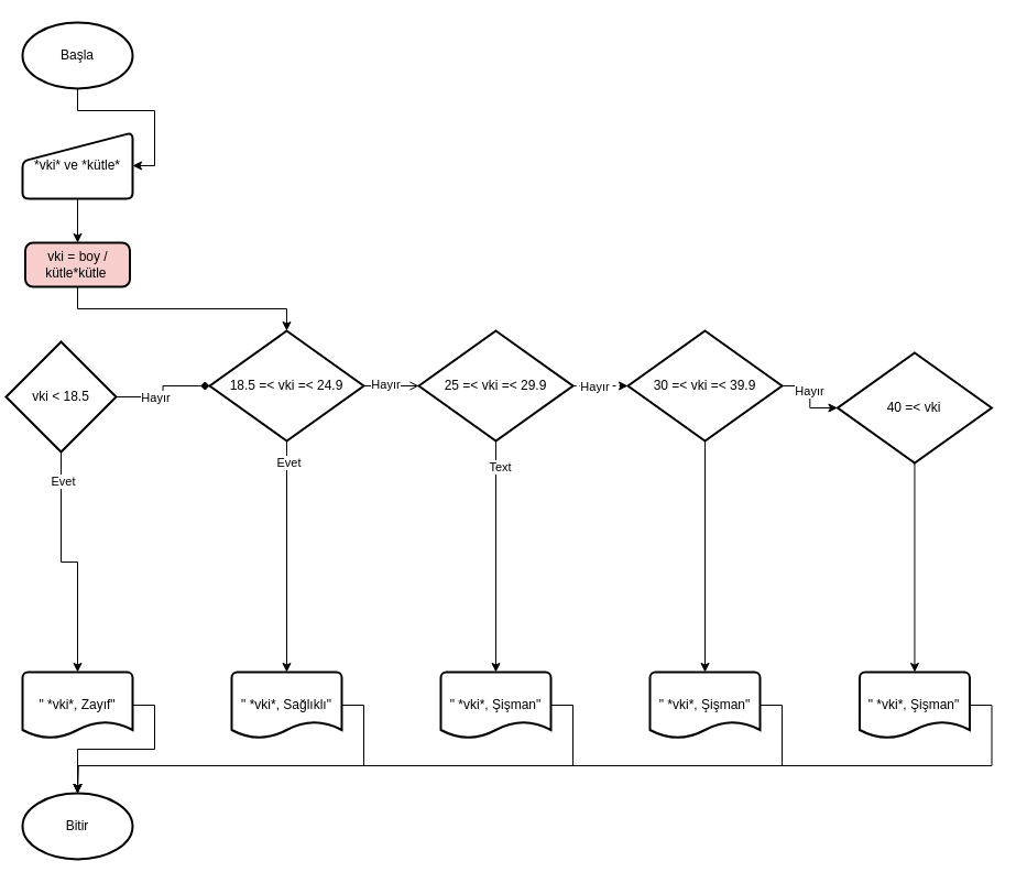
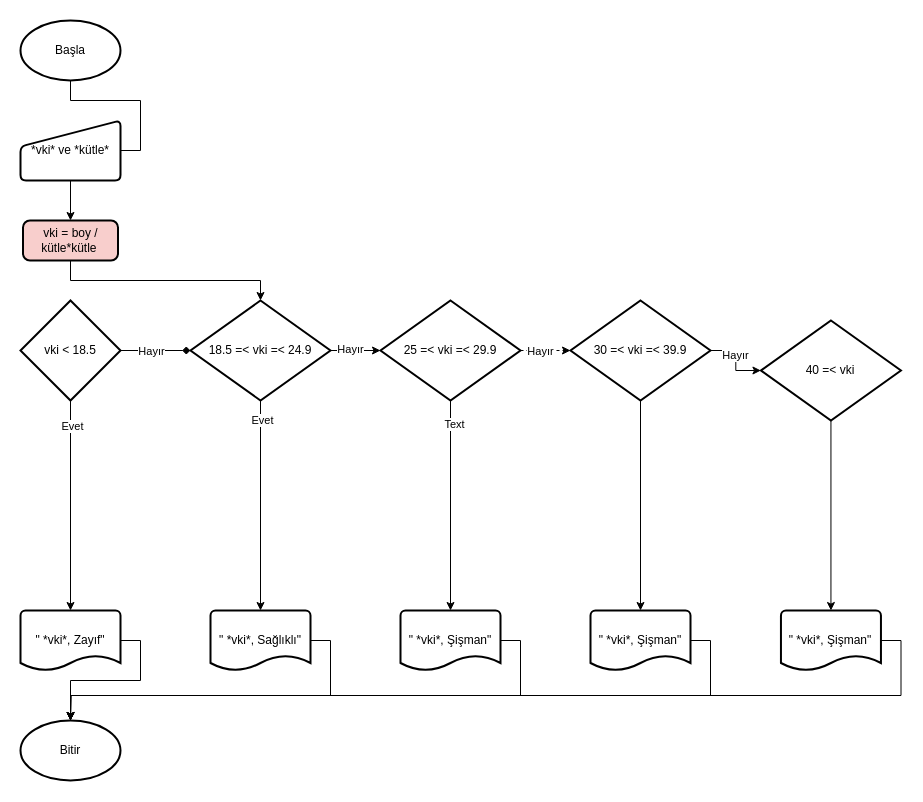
- <mxCell id="3" style="edgeStyle=orthogonalEdgeStyle;rounded=0;orthogonalLoop=1;jettySize=auto;html=1;exitX=0.5;exitY=1;exitDx=0;exitDy=0;exitPerimeter=0;entryX=1;entryY=0.5;entryDx=0;entryDy=0;" parent="1" source="4" target="6" edge="1"><mxGeometry relative="1" as="geometry" /></mxCell>
+ <mxCell id="3" style="edgeStyle=orthogonalEdgeStyle;rounded=0;orthogonalLoop=1;jettySize=auto;html=1;exitX=0.5;exitY=1;exitDx=0;exitDy=0;exitPerimeter=0;entryX=1;entryY=0.5;entryDx=0;entryDy=0;endArrow=none;" parent="1" source="4" target="6" edge="1"><mxGeometry relative="1" as="geometry" /></mxCell>
- <mxCell id="21" style="edgeStyle=orthogonalEdgeStyle;rounded=0;orthogonalLoop=1;jettySize=auto;html=1;exitX=1;exitY=0.5;exitDx=0;exitDy=0;exitPerimeter=0;entryX=0;entryY=0.5;entryDx=0;entryDy=0;entryPerimeter=0;endArrow=open;" parent="1" source="10" target="20" edge="1"><mxGeometry relative="1" as="geometry"><mxPoint x="350" y="350" as="sourcePoint" /><Array as="points" /></mxGeometry></mxCell>
+ <mxCell id="21" style="edgeStyle=orthogonalEdgeStyle;rounded=0;orthogonalLoop=1;jettySize=auto;html=1;exitX=1;exitY=0.5;exitDx=0;exitDy=0;exitPerimeter=0;entryX=0;entryY=0.5;entryDx=0;entryDy=0;entryPerimeter=0;" parent="1" source="10" target="20" edge="1"><mxGeometry relative="1" as="geometry"><mxPoint x="350" y="350" as="sourcePoint" /><Array as="points" /></mxGeometry></mxCell>
- <mxCell id="8" value="vki &amp;lt; 18.5" style="strokeWidth=2;html=1;shape=mxgraph.flowchart.decision;whiteSpace=wrap;" parent="1" vertex="1"><mxGeometry x="5" y="310" width="100" height="100" as="geometry" /></mxCell>
+ <mxCell id="8" value="vki &amp;lt; 18.5" style="strokeWidth=2;html=1;shape=mxgraph.flowchart.decision;whiteSpace=wrap;" parent="1" vertex="1"><mxGeometry x="20" y="300" width="100" height="100" as="geometry" /></mxCell>
